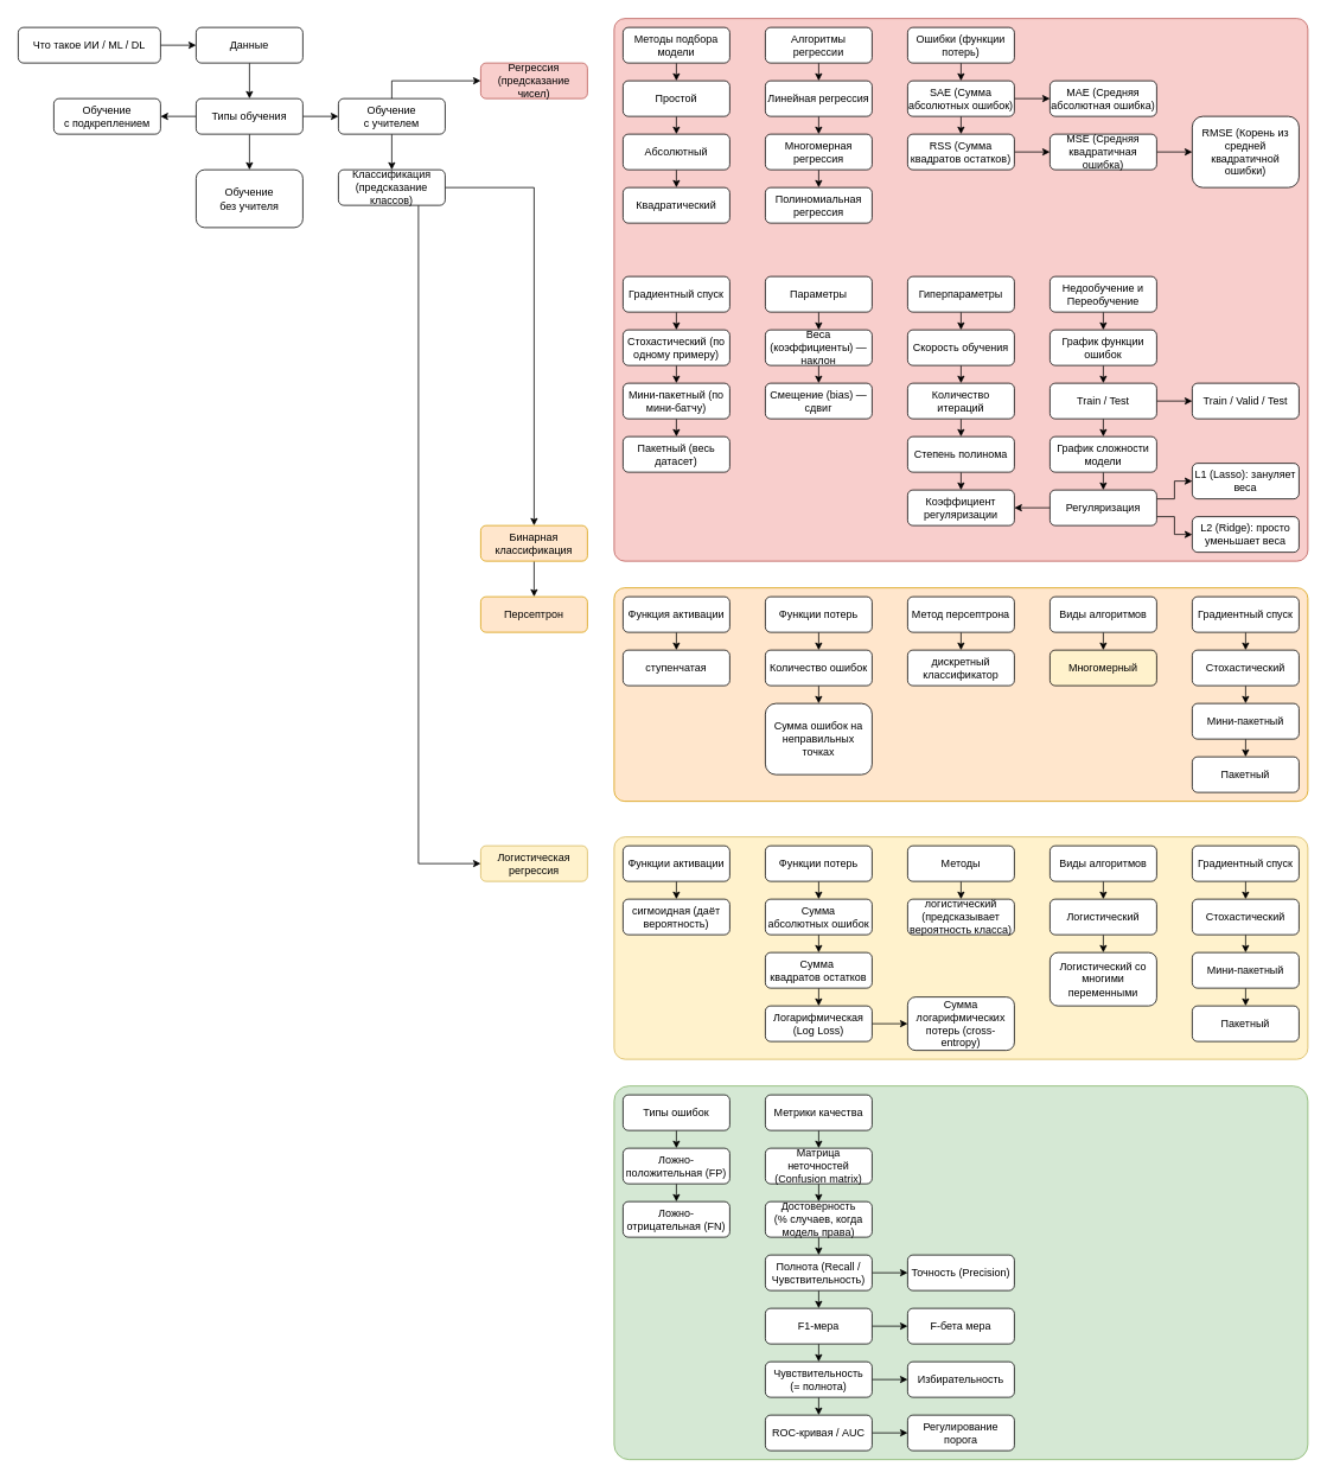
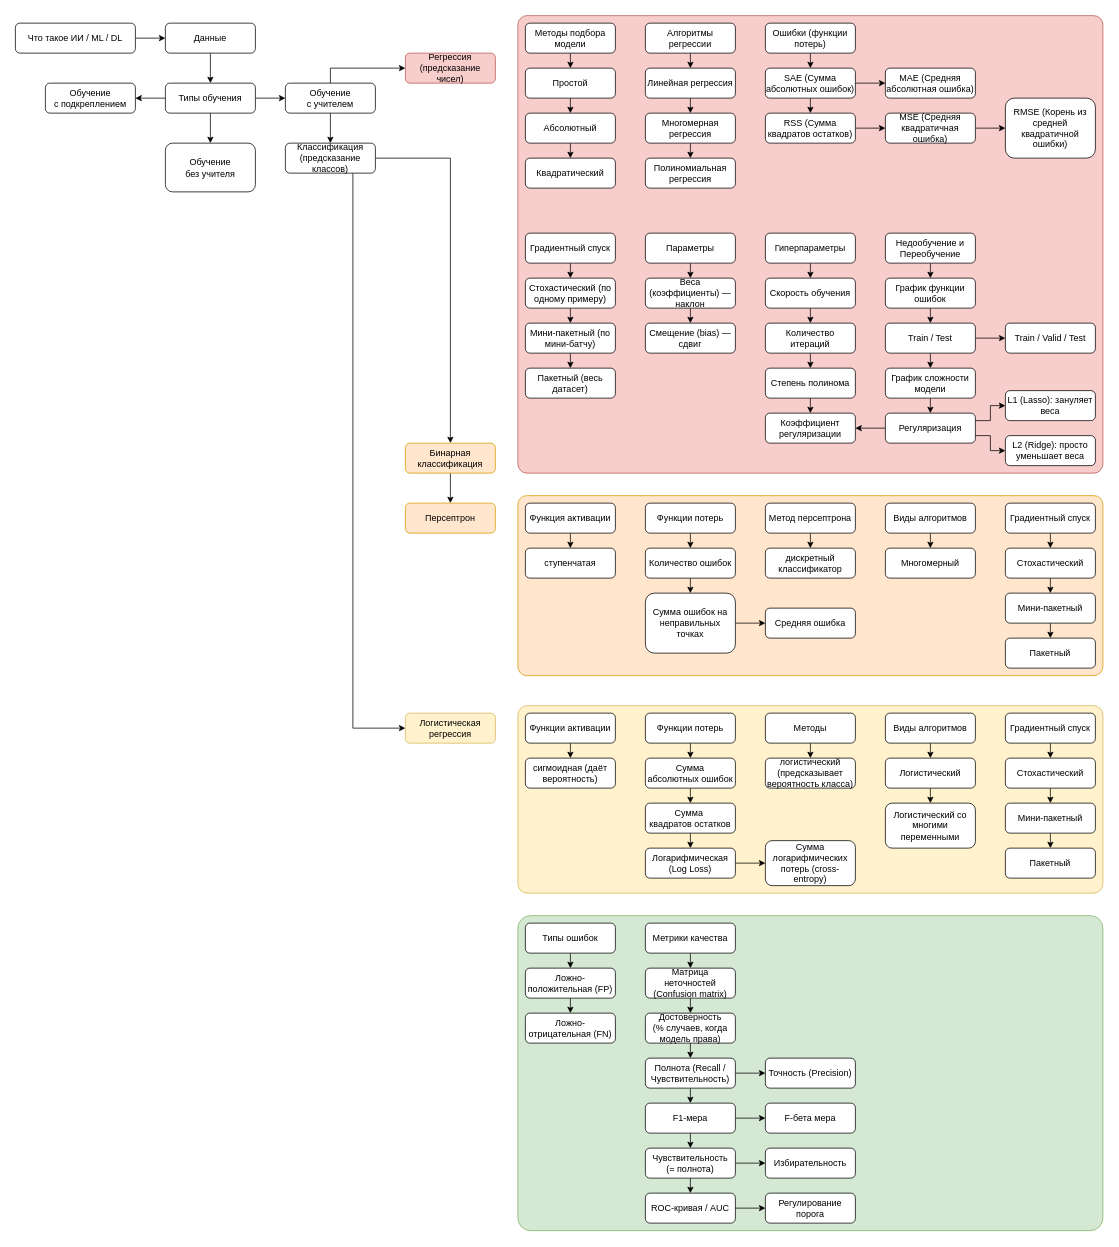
- <mxCell id="89" value="Многомерный" style="rounded=1;whiteSpace=wrap;html=1;fillColor=#fff2cc;" parent="1" vertex="1"><mxGeometry x="1180" y="730" width="120" height="40" as="geometry" /></mxCell>
+ <mxCell id="89" value="Многомерный" style="rounded=1;whiteSpace=wrap;html=1;" parent="1" vertex="1"><mxGeometry x="1180" y="730" width="120" height="40" as="geometry" /></mxCell>
+ <mxCell id="95" style="edgeStyle=orthogonalEdgeStyle;rounded=0;orthogonalLoop=1;jettySize=auto;html=1;exitX=1;exitY=0.5;exitDx=0;exitDy=0;entryX=0;entryY=0.5;entryDx=0;entryDy=0;" parent="1" source="96" target="99" edge="1"><mxGeometry relative="1" as="geometry" /></mxCell>
+ <mxCell id="99" value="Средняя ошибка" style="rounded=1;whiteSpace=wrap;html=1;" parent="1" vertex="1"><mxGeometry x="1020" y="810" width="120" height="40" as="geometry" /></mxCell>
